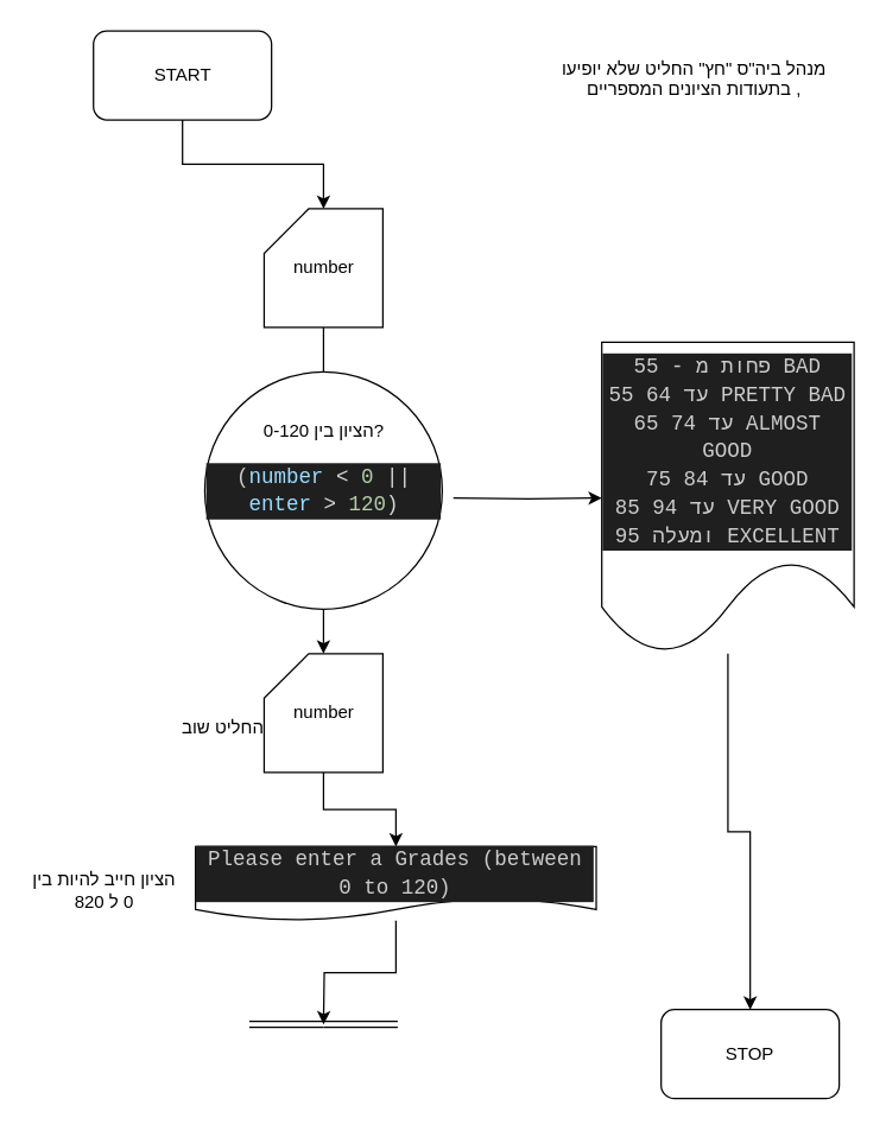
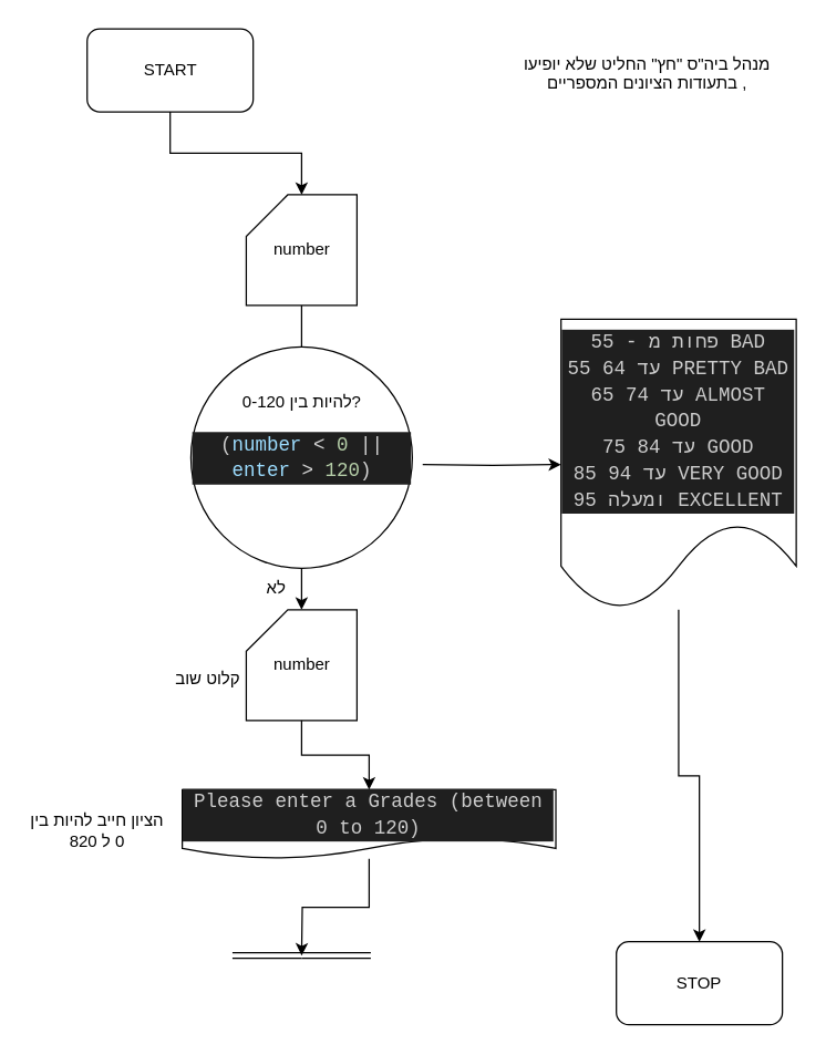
- <mxCell id="19" value="הציון בין 0-120?" style="text;html=1;strokeColor=none;fillColor=none;align=center;verticalAlign=middle;whiteSpace=wrap;rounded=0;" vertex="1" parent="1"><mxGeometry x="167.5" y="270" width="100" height="40" as="geometry" /></mxCell>
+ <mxCell id="19" value="להיות בין 0-120?" style="text;html=1;strokeColor=none;fillColor=none;align=center;verticalAlign=middle;whiteSpace=wrap;rounded=0;" vertex="1" parent="1"><mxGeometry x="167.5" y="270" width="100" height="40" as="geometry" /></mxCell>
+ <mxCell id="21" value="לא" style="text;html=1;strokeColor=none;fillColor=none;align=center;verticalAlign=middle;whiteSpace=wrap;rounded=0;" vertex="1" parent="1"><mxGeometry x="177.5" y="410" width="42.5" height="30" as="geometry" /></mxCell>
- <mxCell id="20" value="החליט שוב" style="text;html=1;strokeColor=none;fillColor=none;align=center;verticalAlign=middle;whiteSpace=wrap;rounded=0;" vertex="1" parent="1"><mxGeometry x="100" y="470" width="100" height="40" as="geometry" /></mxCell>
+ <mxCell id="20" value="קלוט שוב" style="text;html=1;strokeColor=none;fillColor=none;align=center;verticalAlign=middle;whiteSpace=wrap;rounded=0;" vertex="1" parent="1"><mxGeometry x="100" y="470" width="100" height="40" as="geometry" /></mxCell>
